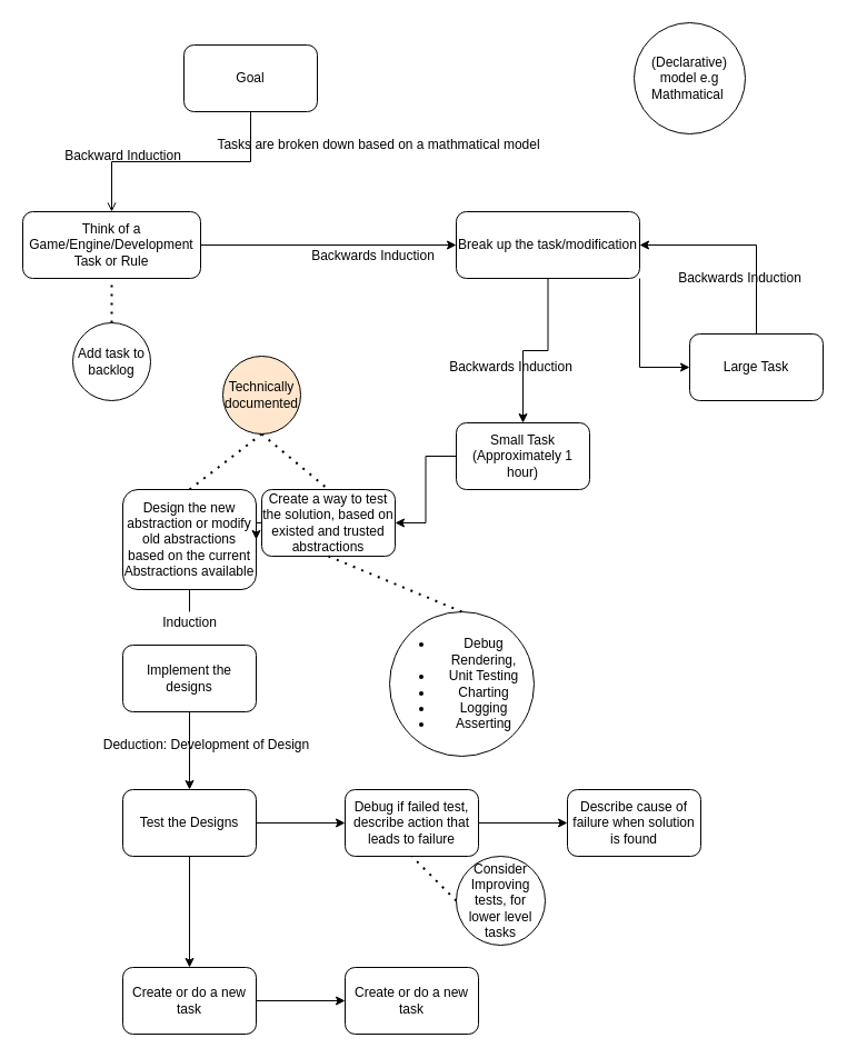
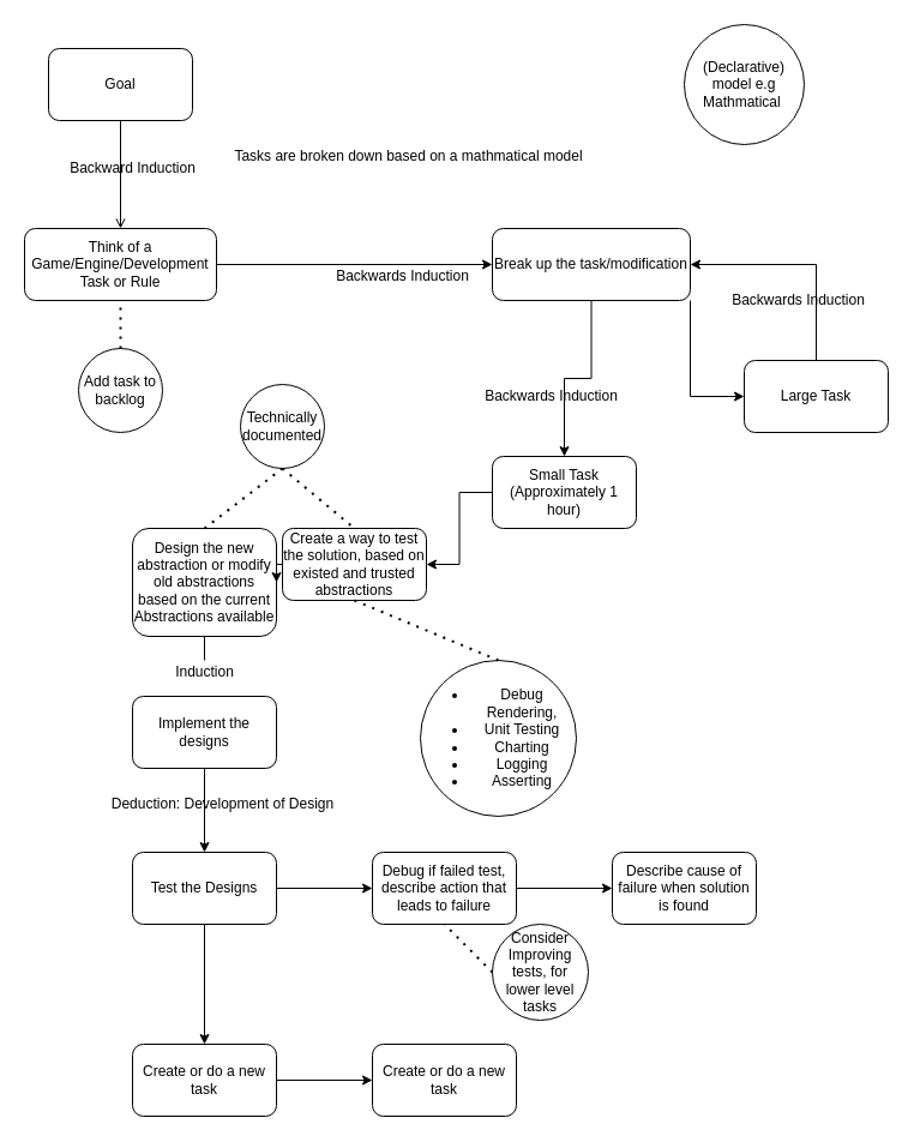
- <mxCell id="3" value="Goal" style="rounded=1;whiteSpace=wrap;html=1;" parent="1" vertex="1"><mxGeometry x="165" y="40" width="120" height="60" as="geometry" /></mxCell>
+ <mxCell id="3" value="Goal" style="rounded=1;whiteSpace=wrap;html=1;" parent="1" vertex="1"><mxGeometry x="40" y="40" width="120" height="60" as="geometry" /></mxCell>
- <mxCell id="32" value="Technically documented" style="ellipse;whiteSpace=wrap;html=1;aspect=fixed;fillColor=#ffe6cc;" parent="1" vertex="1"><mxGeometry x="200" y="320" width="70" height="70" as="geometry" /></mxCell>
+ <mxCell id="32" value="Technically documented" style="ellipse;whiteSpace=wrap;html=1;aspect=fixed;" parent="1" vertex="1"><mxGeometry x="200" y="320" width="70" height="70" as="geometry" /></mxCell>
